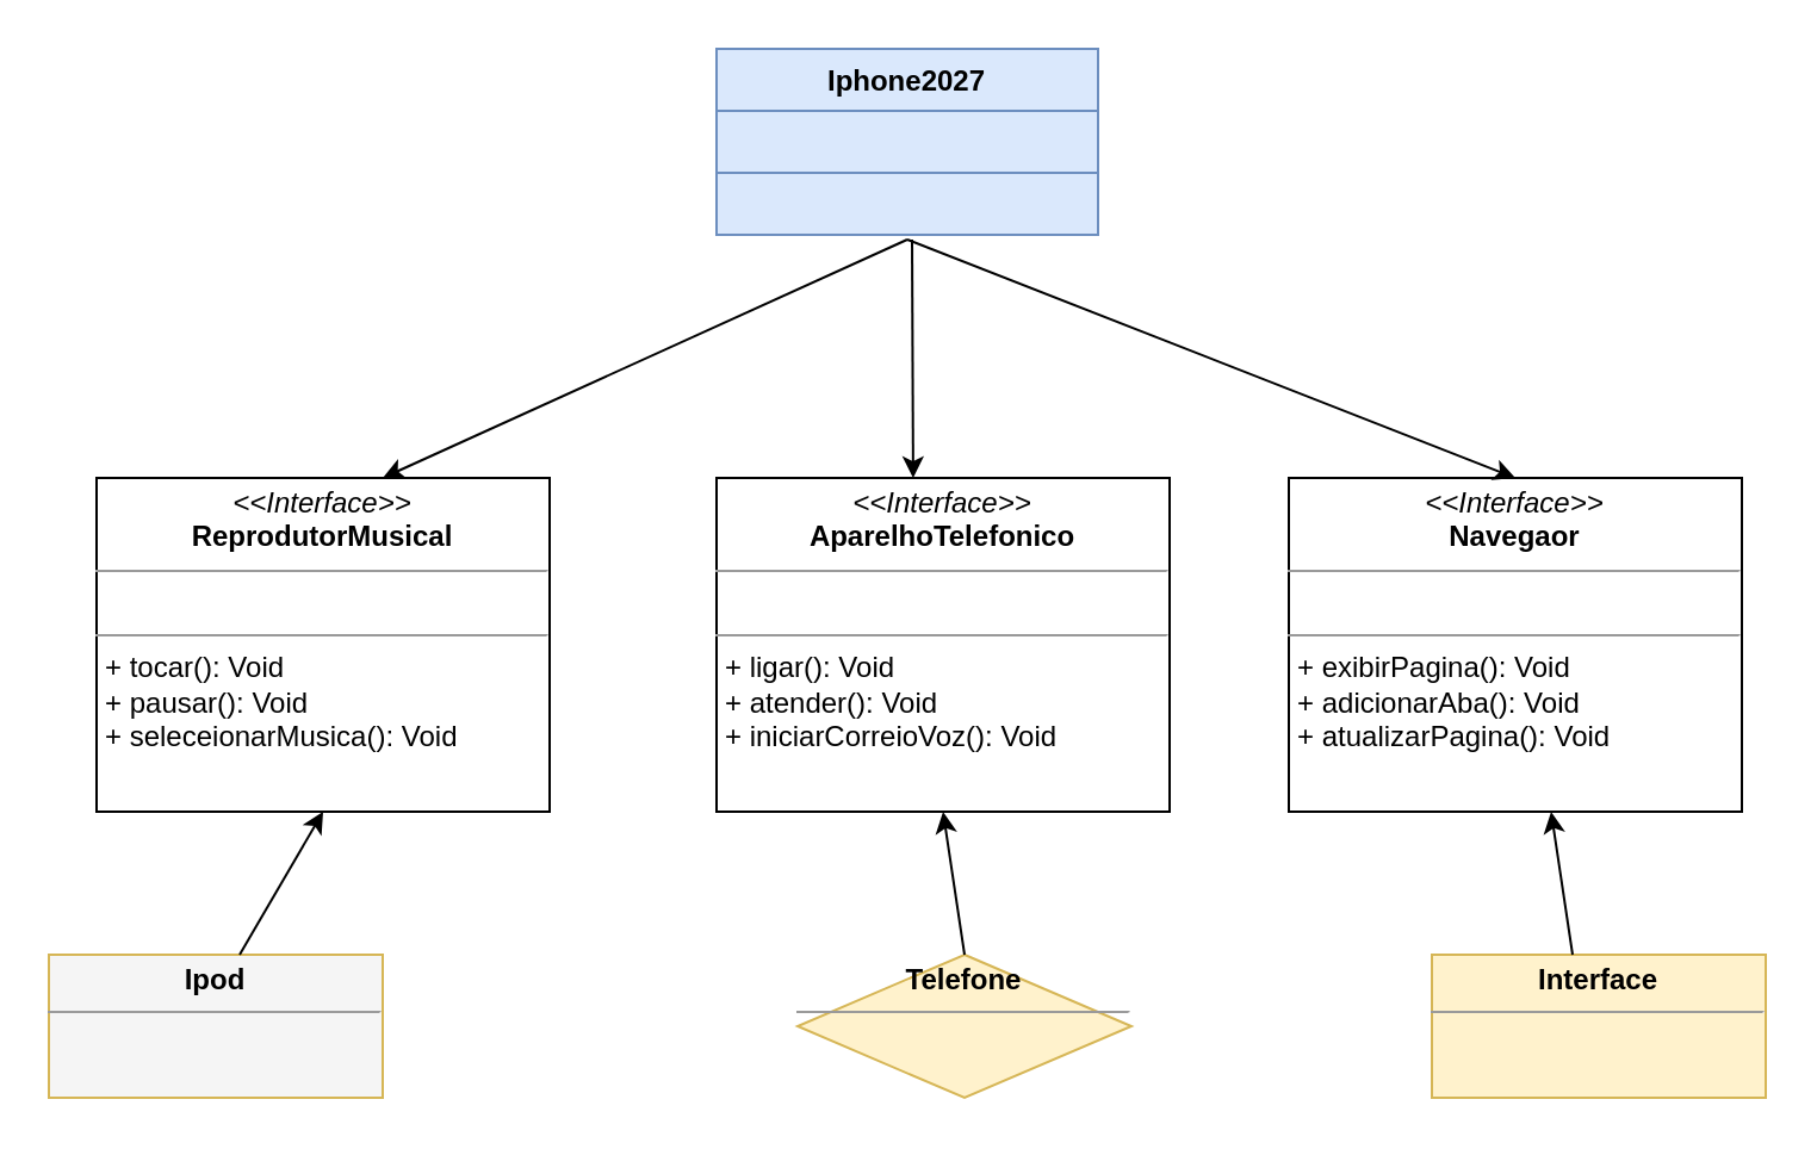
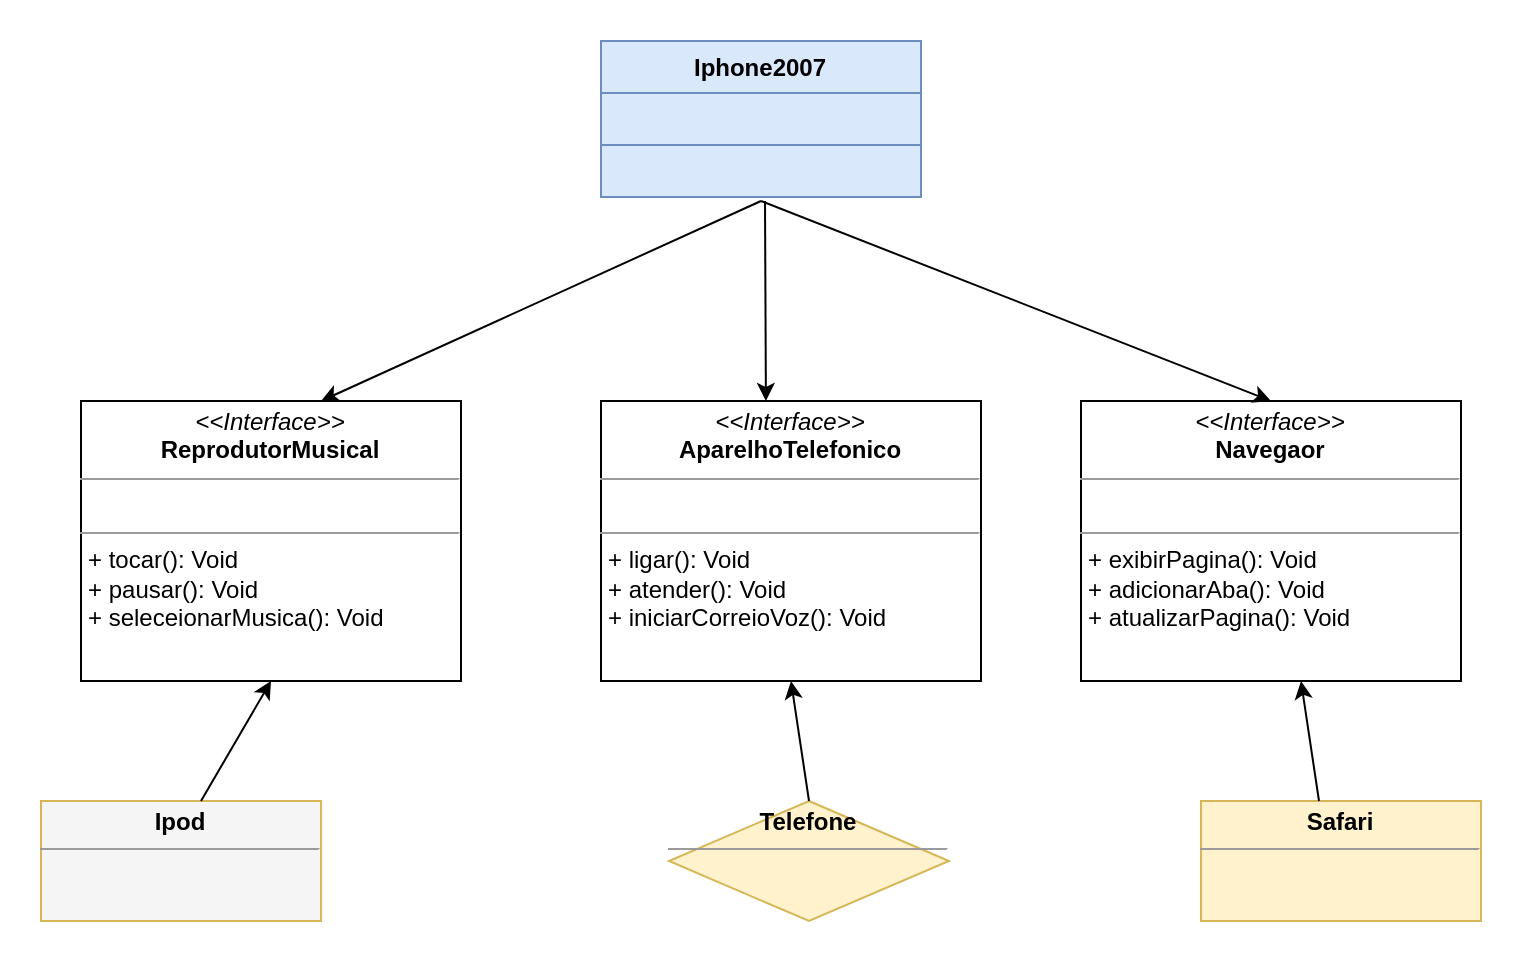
- <mxCell id="2" value="Iphone2027" style="swimlane;fontStyle=1;align=center;verticalAlign=top;childLayout=stackLayout;horizontal=1;startSize=26;horizontalStack=0;resizeParent=1;resizeParentMax=0;resizeLast=0;collapsible=1;marginBottom=0;rounded=0;fillColor=#dae8fc;strokeColor=#6c8ebf;swimlaneFillColor=none;" vertex="1" parent="1"><mxGeometry x="300" y="20" width="160" height="78" as="geometry" /></mxCell>
+ <mxCell id="2" value="Iphone2007" style="swimlane;fontStyle=1;align=center;verticalAlign=top;childLayout=stackLayout;horizontal=1;startSize=26;horizontalStack=0;resizeParent=1;resizeParentMax=0;resizeLast=0;collapsible=1;marginBottom=0;rounded=0;fillColor=#dae8fc;strokeColor=#6c8ebf;swimlaneFillColor=none;" vertex="1" parent="1"><mxGeometry x="300" y="20" width="160" height="78" as="geometry" /></mxCell>
- <mxCell id="9" value="&lt;p style=&quot;margin:0px;margin-top:4px;text-align:center;&quot;&gt;&lt;b&gt;Interface&lt;/b&gt;&lt;/p&gt;&lt;hr size=&quot;1&quot;&gt;&lt;div style=&quot;height:2px;&quot;&gt;&lt;/div&gt;" style="verticalAlign=top;align=left;overflow=fill;fontSize=12;fontFamily=Helvetica;html=1;fillColor=#fff2cc;strokeColor=#d6b656;rounded=0;" vertex="1" parent="1"><mxGeometry x="600" y="400" width="140" height="60" as="geometry" /></mxCell>
+ <mxCell id="9" value="&lt;p style=&quot;margin:0px;margin-top:4px;text-align:center;&quot;&gt;&lt;b&gt;Safari&lt;/b&gt;&lt;/p&gt;&lt;hr size=&quot;1&quot;&gt;&lt;div style=&quot;height:2px;&quot;&gt;&lt;/div&gt;" style="verticalAlign=top;align=left;overflow=fill;fontSize=12;fontFamily=Helvetica;html=1;fillColor=#fff2cc;strokeColor=#d6b656;rounded=0;" vertex="1" parent="1"><mxGeometry x="600" y="400" width="140" height="60" as="geometry" /></mxCell>
